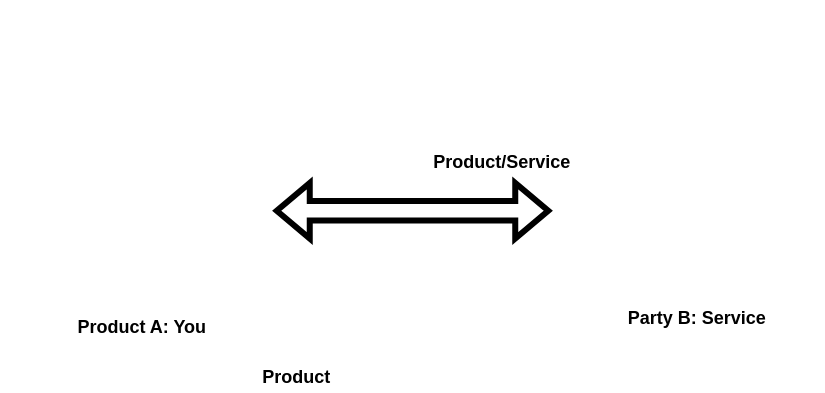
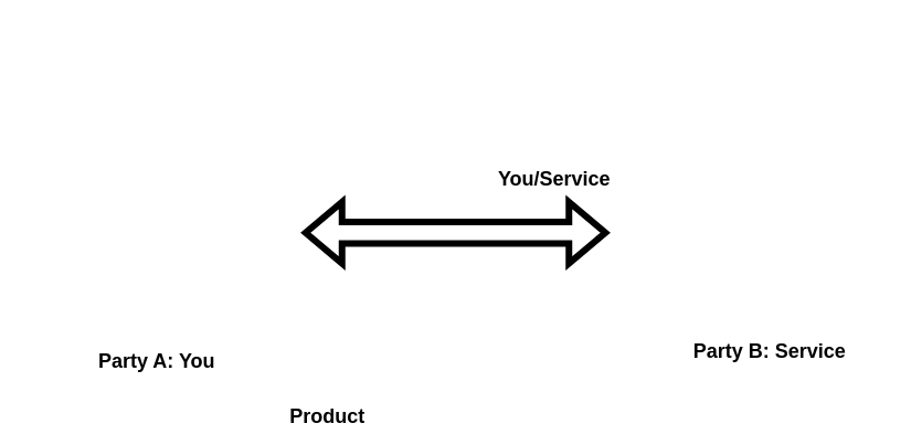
- <mxCell id="6" value="&lt;b&gt;Product/Service&lt;/b&gt;" style="shape=image;html=1;verticalAlign=top;verticalLabelPosition=bottom;labelBackgroundColor=none;imageAspect=0;aspect=fixed;image=https://cdn4.iconfinder.com/data/icons/food-and-equipment-outline/32/dish-128.png;fontColor=default;strokeWidth=0;spacingTop=-14;" parent="3" vertex="1"><mxGeometry x="268" width="88" height="88" as="geometry" /></mxCell>
+ <mxCell id="6" value="&lt;b&gt;You/Service&lt;/b&gt;" style="shape=image;html=1;verticalAlign=top;verticalLabelPosition=bottom;labelBackgroundColor=none;imageAspect=0;aspect=fixed;image=https://cdn4.iconfinder.com/data/icons/food-and-equipment-outline/32/dish-128.png;fontColor=default;strokeWidth=0;spacingTop=-14;" parent="3" vertex="1"><mxGeometry x="268" width="88" height="88" as="geometry" /></mxCell>
- <mxCell id="9" value="&lt;b&gt;Product A: You&lt;/b&gt;" style="shape=image;html=1;verticalAlign=top;verticalLabelPosition=bottom;labelBackgroundColor=none;imageAspect=0;aspect=fixed;image=https://cdn0.iconfinder.com/data/icons/phosphor-regular-vol-3/256/mask-happy-128.png;imageBackground=none;fontColor=default;" parent="1" vertex="1"><mxGeometry x="20" y="56" width="148" height="148" as="geometry" /></mxCell>
+ <mxCell id="9" value="&lt;b&gt;Party A: You&lt;/b&gt;" style="shape=image;html=1;verticalAlign=top;verticalLabelPosition=bottom;labelBackgroundColor=none;imageAspect=0;aspect=fixed;image=https://cdn0.iconfinder.com/data/icons/phosphor-regular-vol-3/256/mask-happy-128.png;imageBackground=none;fontColor=default;" parent="1" vertex="1"><mxGeometry x="20" y="56" width="148" height="148" as="geometry" /></mxCell>
